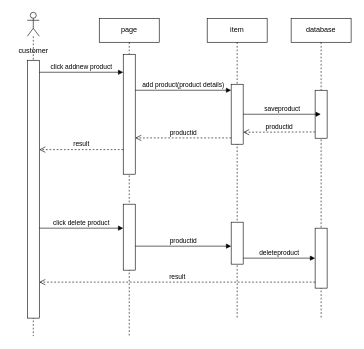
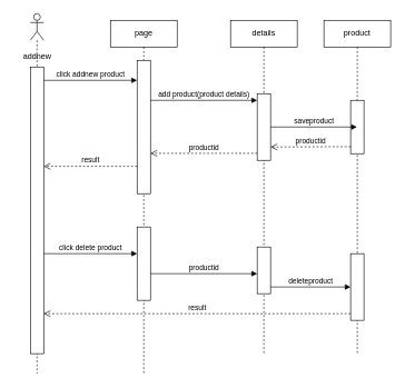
- <mxCell id="7" value="item" style="shape=umlLifeline;perimeter=lifelinePerimeter;whiteSpace=wrap;html=1;container=1;dropTarget=0;collapsible=0;recursiveResize=0;outlineConnect=0;portConstraint=eastwest;newEdgeStyle={&quot;curved&quot;:0,&quot;rounded&quot;:0};" vertex="1" parent="1"><mxGeometry x="345" y="30" width="100" height="500" as="geometry" /></mxCell>
+ <mxCell id="7" value="details" style="shape=umlLifeline;perimeter=lifelinePerimeter;whiteSpace=wrap;html=1;container=1;dropTarget=0;collapsible=0;recursiveResize=0;outlineConnect=0;portConstraint=eastwest;newEdgeStyle={&quot;curved&quot;:0,&quot;rounded&quot;:0};" vertex="1" parent="1"><mxGeometry x="345" y="30" width="100" height="500" as="geometry" /></mxCell>
- <mxCell id="10" value="database" style="shape=umlLifeline;perimeter=lifelinePerimeter;whiteSpace=wrap;html=1;container=1;dropTarget=0;collapsible=0;recursiveResize=0;outlineConnect=0;portConstraint=eastwest;newEdgeStyle={&quot;curved&quot;:0,&quot;rounded&quot;:0};" vertex="1" parent="1"><mxGeometry x="485" y="30" width="100" height="500" as="geometry" /></mxCell>
+ <mxCell id="10" value="product" style="shape=umlLifeline;perimeter=lifelinePerimeter;whiteSpace=wrap;html=1;container=1;dropTarget=0;collapsible=0;recursiveResize=0;outlineConnect=0;portConstraint=eastwest;newEdgeStyle={&quot;curved&quot;:0,&quot;rounded&quot;:0};" vertex="1" parent="1"><mxGeometry x="485" y="30" width="100" height="500" as="geometry" /></mxCell>
- <mxCell id="23" value="customer" style="text;html=1;align=center;verticalAlign=middle;resizable=0;points=[];autosize=1;strokeColor=none;fillColor=none;" vertex="1" parent="1"><mxGeometry x="20" y="70" width="70" height="30" as="geometry" /></mxCell>
+ <mxCell id="23" value="addnew" style="text;html=1;align=center;verticalAlign=middle;resizable=0;points=[];autosize=1;strokeColor=none;fillColor=none;" vertex="1" parent="1"><mxGeometry x="20" y="70" width="70" height="30" as="geometry" /></mxCell>
